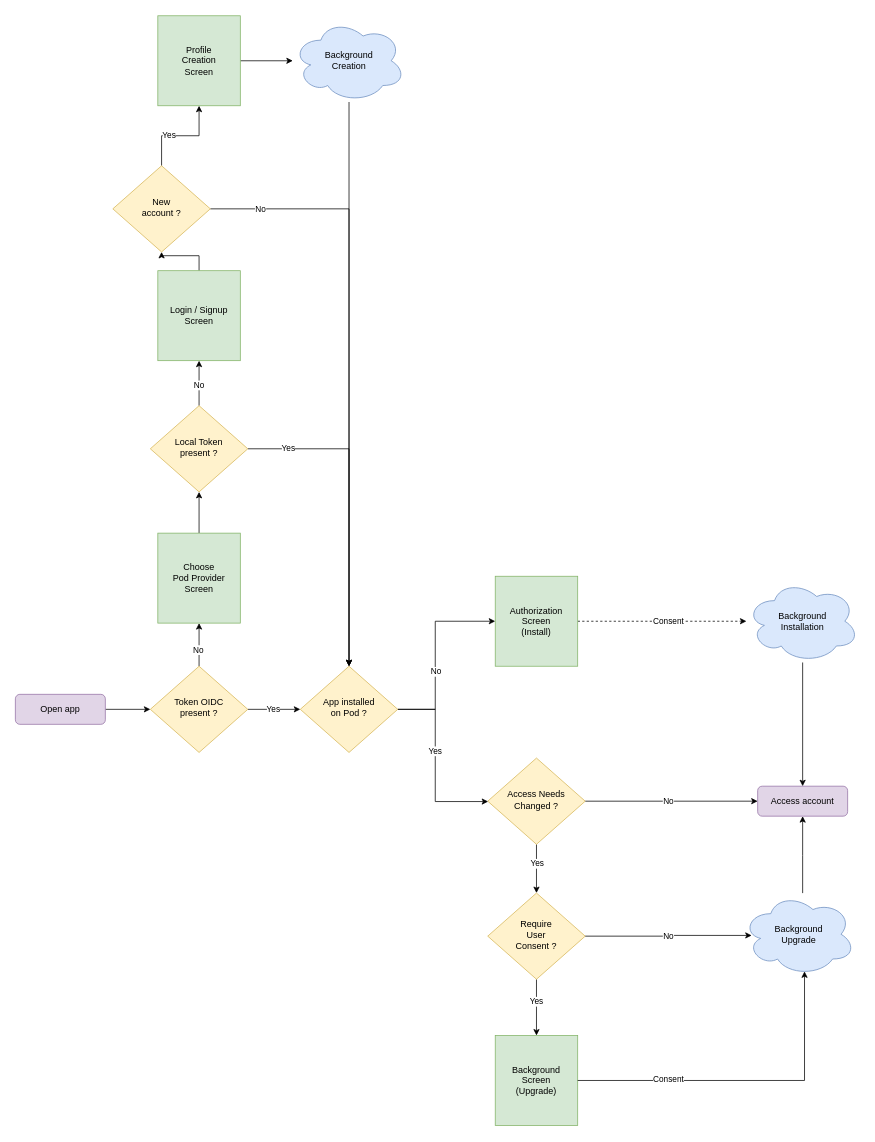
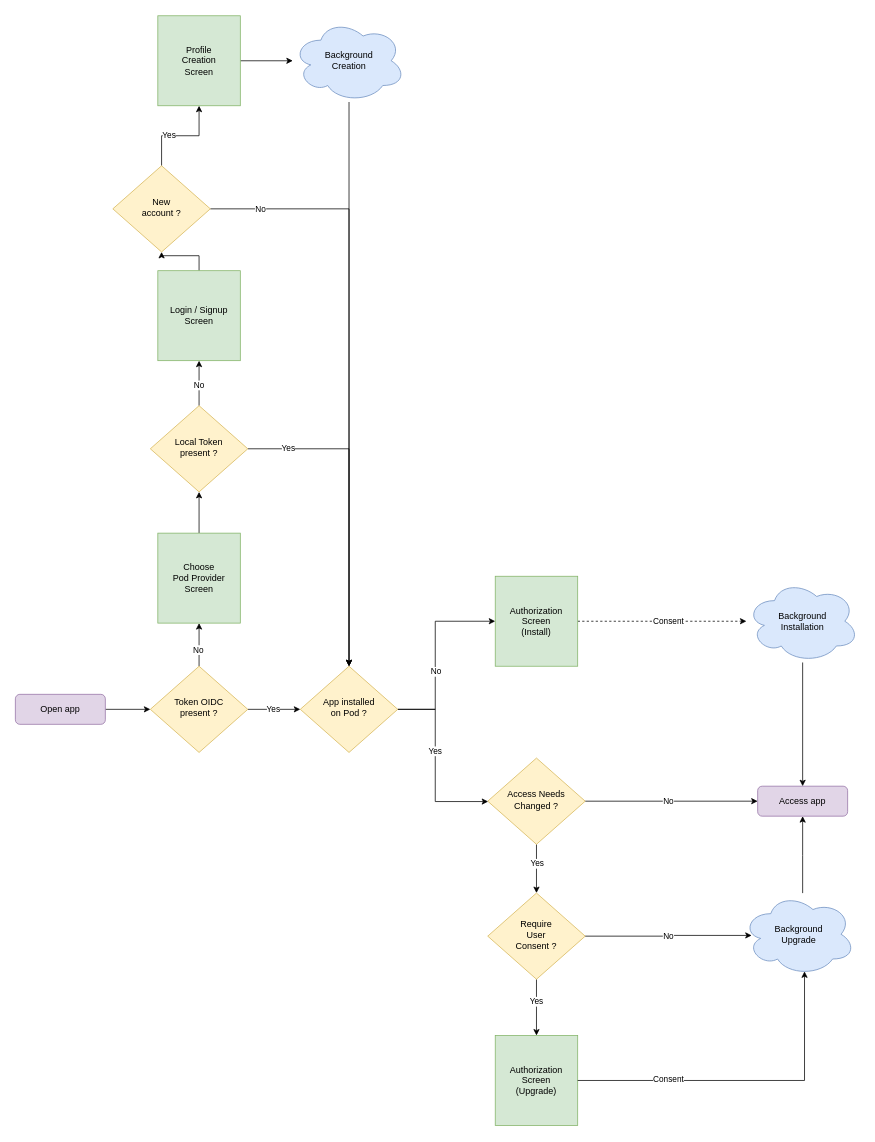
- <mxCell id="16" value="Access account" style="rounded=1;whiteSpace=wrap;html=1;fontSize=12;glass=0;strokeWidth=1;shadow=0;fillColor=#e1d5e7;strokeColor=#9673a6;" parent="1" vertex="1"><mxGeometry x="1010" y="1047.5" width="120" height="40" as="geometry" /></mxCell>
+ <mxCell id="16" value="Access app" style="rounded=1;whiteSpace=wrap;html=1;fontSize=12;glass=0;strokeWidth=1;shadow=0;fillColor=#e1d5e7;strokeColor=#9673a6;" parent="1" vertex="1"><mxGeometry x="1010" y="1047.5" width="120" height="40" as="geometry" /></mxCell>
- <mxCell id="48" value="Background&lt;br&gt;Screen&lt;br&gt;(Upgrade)" style="rounded=0;whiteSpace=wrap;html=1;fillColor=#d5e8d4;strokeColor=#82b366;" parent="1" vertex="1"><mxGeometry x="660" y="1380" width="110" height="120" as="geometry" /></mxCell>
+ <mxCell id="48" value="Authorization&lt;br&gt;Screen&lt;br&gt;(Upgrade)" style="rounded=0;whiteSpace=wrap;html=1;fillColor=#d5e8d4;strokeColor=#82b366;" parent="1" vertex="1"><mxGeometry x="660" y="1380" width="110" height="120" as="geometry" /></mxCell>
